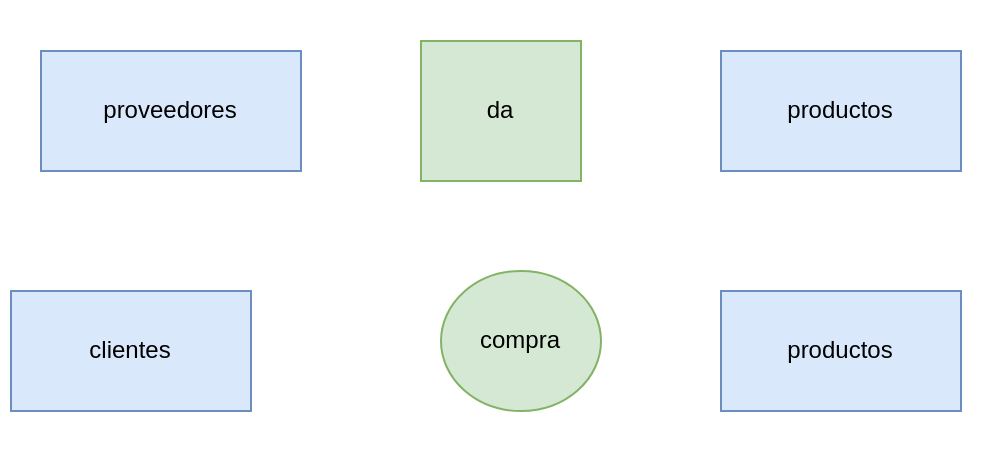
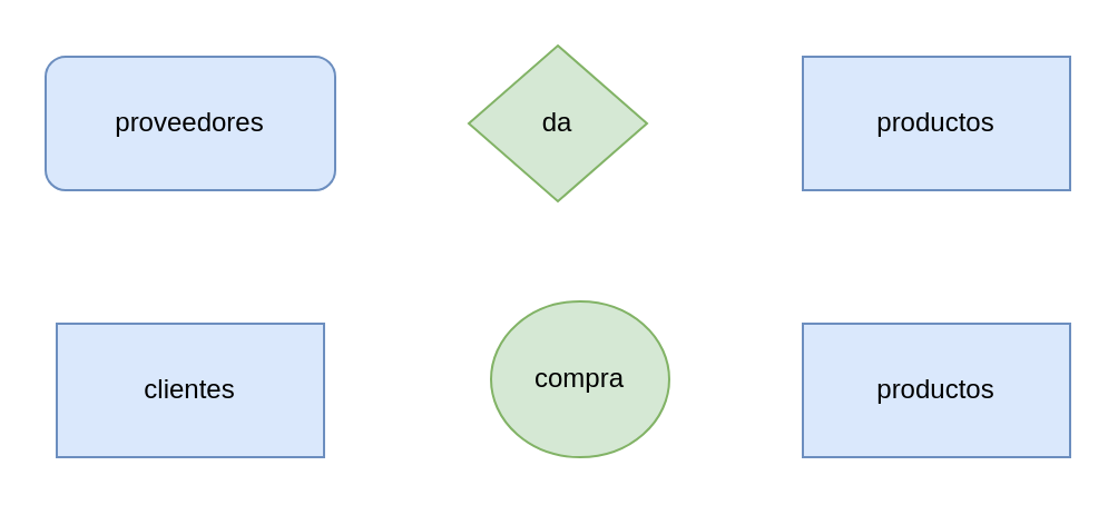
- <mxCell id="2" value="proveedores" style="rounded=0;whiteSpace=wrap;html=1;fillColor=#dae8fc;strokeColor=#6c8ebf;" vertex="1" parent="1"><mxGeometry x="20" y="25" width="130" height="60" as="geometry" /></mxCell>
+ <mxCell id="2" value="proveedores" style="whiteSpace=wrap;html=1;fillColor=#dae8fc;strokeColor=#6c8ebf;rounded=1;" vertex="1" parent="1"><mxGeometry x="20" y="25" width="130" height="60" as="geometry" /></mxCell>
- <mxCell id="5" value="da" style="whiteSpace=wrap;html=1;fillColor=#d5e8d4;strokeColor=#82b366;rounded=0;" vertex="1" parent="1"><mxGeometry x="210" y="20" width="80" height="70" as="geometry" /></mxCell>
+ <mxCell id="5" value="da" style="rhombus;whiteSpace=wrap;html=1;fillColor=#d5e8d4;strokeColor=#82b366;" vertex="1" parent="1"><mxGeometry x="210" y="20" width="80" height="70" as="geometry" /></mxCell>
- <mxCell id="3" value="clientes" style="rounded=0;whiteSpace=wrap;html=1;fillColor=#dae8fc;strokeColor=#6c8ebf;" vertex="1" parent="1"><mxGeometry x="5" y="145" width="120" height="60" as="geometry" /></mxCell>
+ <mxCell id="3" value="clientes" style="rounded=0;whiteSpace=wrap;html=1;fillColor=#dae8fc;strokeColor=#6c8ebf;" vertex="1" parent="1"><mxGeometry x="25" y="145" width="120" height="60" as="geometry" /></mxCell>
